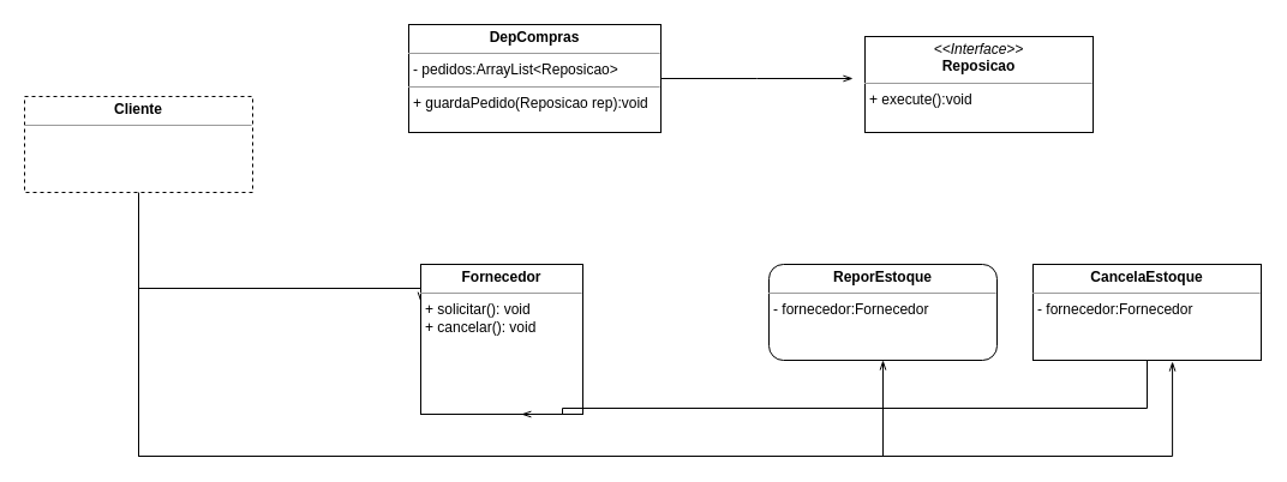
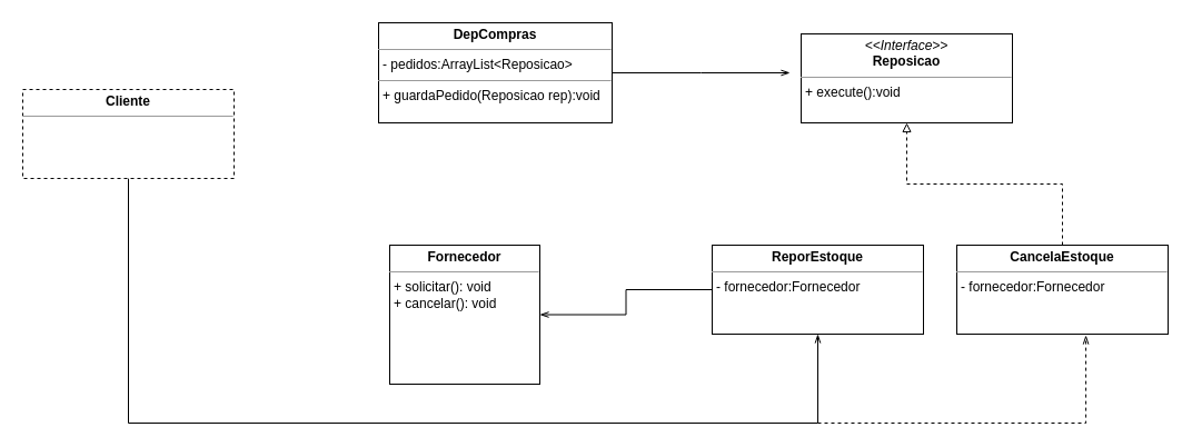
+ <mxCell id="12" style="edgeStyle=orthogonalEdgeStyle;rounded=0;orthogonalLoop=1;jettySize=auto;html=1;dashed=1;endArrow=block;endFill=0;" edge="1" parent="1" source="14" target="2"><mxGeometry relative="1" as="geometry" /></mxCell>
- <mxCell id="5" style="edgeStyle=orthogonalEdgeStyle;rounded=0;orthogonalLoop=1;jettySize=auto;html=1;entryX=0;entryY=0.25;entryDx=0;entryDy=0;endArrow=openThin;endFill=0;" edge="1" parent="1" source="8" target="9"><mxGeometry relative="1" as="geometry"><Array as="points"><mxPoint x="115" y="240" /></Array></mxGeometry></mxCell>
- <mxCell id="11" value="&lt;p style=&quot;margin: 0px ; margin-top: 4px ; text-align: center&quot;&gt;&lt;b&gt;ReporEstoque&lt;/b&gt;&lt;/p&gt;&lt;hr size=&quot;1&quot;&gt;&lt;p style=&quot;margin: 0px ; margin-left: 4px&quot;&gt;- fornecedor:Fornecedor&lt;br&gt;&lt;/p&gt;&lt;p style=&quot;margin: 0px ; margin-left: 4px&quot;&gt;&lt;br&gt;&lt;/p&gt;" style="verticalAlign=top;align=left;overflow=fill;fontSize=12;fontFamily=Helvetica;html=1;rounded=1;" vertex="1" parent="1"><mxGeometry x="640" y="220" width="190" height="80" as="geometry" /></mxCell>
+ <mxCell id="11" value="&lt;p style=&quot;margin: 0px ; margin-top: 4px ; text-align: center&quot;&gt;&lt;b&gt;ReporEstoque&lt;/b&gt;&lt;/p&gt;&lt;hr size=&quot;1&quot;&gt;&lt;p style=&quot;margin: 0px ; margin-left: 4px&quot;&gt;- fornecedor:Fornecedor&lt;br&gt;&lt;/p&gt;&lt;p style=&quot;margin: 0px ; margin-left: 4px&quot;&gt;&lt;br&gt;&lt;/p&gt;" style="verticalAlign=top;align=left;overflow=fill;fontSize=12;fontFamily=Helvetica;html=1;" vertex="1" parent="1"><mxGeometry x="640" y="220" width="190" height="80" as="geometry" /></mxCell>
+ <mxCell id="10" style="edgeStyle=orthogonalEdgeStyle;rounded=0;orthogonalLoop=1;jettySize=auto;html=1;entryX=1;entryY=0.5;entryDx=0;entryDy=0;endArrow=openThin;endFill=0;" edge="1" parent="1" source="11" target="9"><mxGeometry relative="1" as="geometry" /></mxCell>
- <mxCell id="13" style="edgeStyle=orthogonalEdgeStyle;rounded=0;orthogonalLoop=1;jettySize=auto;html=1;entryX=0.621;entryY=1;entryDx=0;entryDy=0;entryPerimeter=0;endArrow=openThin;endFill=0;" edge="1" parent="1" source="14" target="9"><mxGeometry relative="1" as="geometry"><Array as="points"><mxPoint x="955" y="340" /><mxPoint x="468" y="340" /></Array></mxGeometry></mxCell>
- <mxCell id="7" style="edgeStyle=orthogonalEdgeStyle;rounded=0;orthogonalLoop=1;jettySize=auto;html=1;entryX=0.611;entryY=1.013;entryDx=0;entryDy=0;entryPerimeter=0;endArrow=openThin;endFill=0;" edge="1" parent="1" source="8" target="14"><mxGeometry relative="1" as="geometry"><Array as="points"><mxPoint x="115" y="380" /><mxPoint x="976" y="380" /></Array></mxGeometry></mxCell>
+ <mxCell id="7" style="edgeStyle=orthogonalEdgeStyle;rounded=0;orthogonalLoop=1;jettySize=auto;html=1;entryX=0.611;entryY=1.013;entryDx=0;entryDy=0;entryPerimeter=0;endArrow=openThin;endFill=0;dashed=1;" edge="1" parent="1" source="8" target="14"><mxGeometry relative="1" as="geometry"><Array as="points"><mxPoint x="115" y="380" /><mxPoint x="976" y="380" /></Array></mxGeometry></mxCell>
